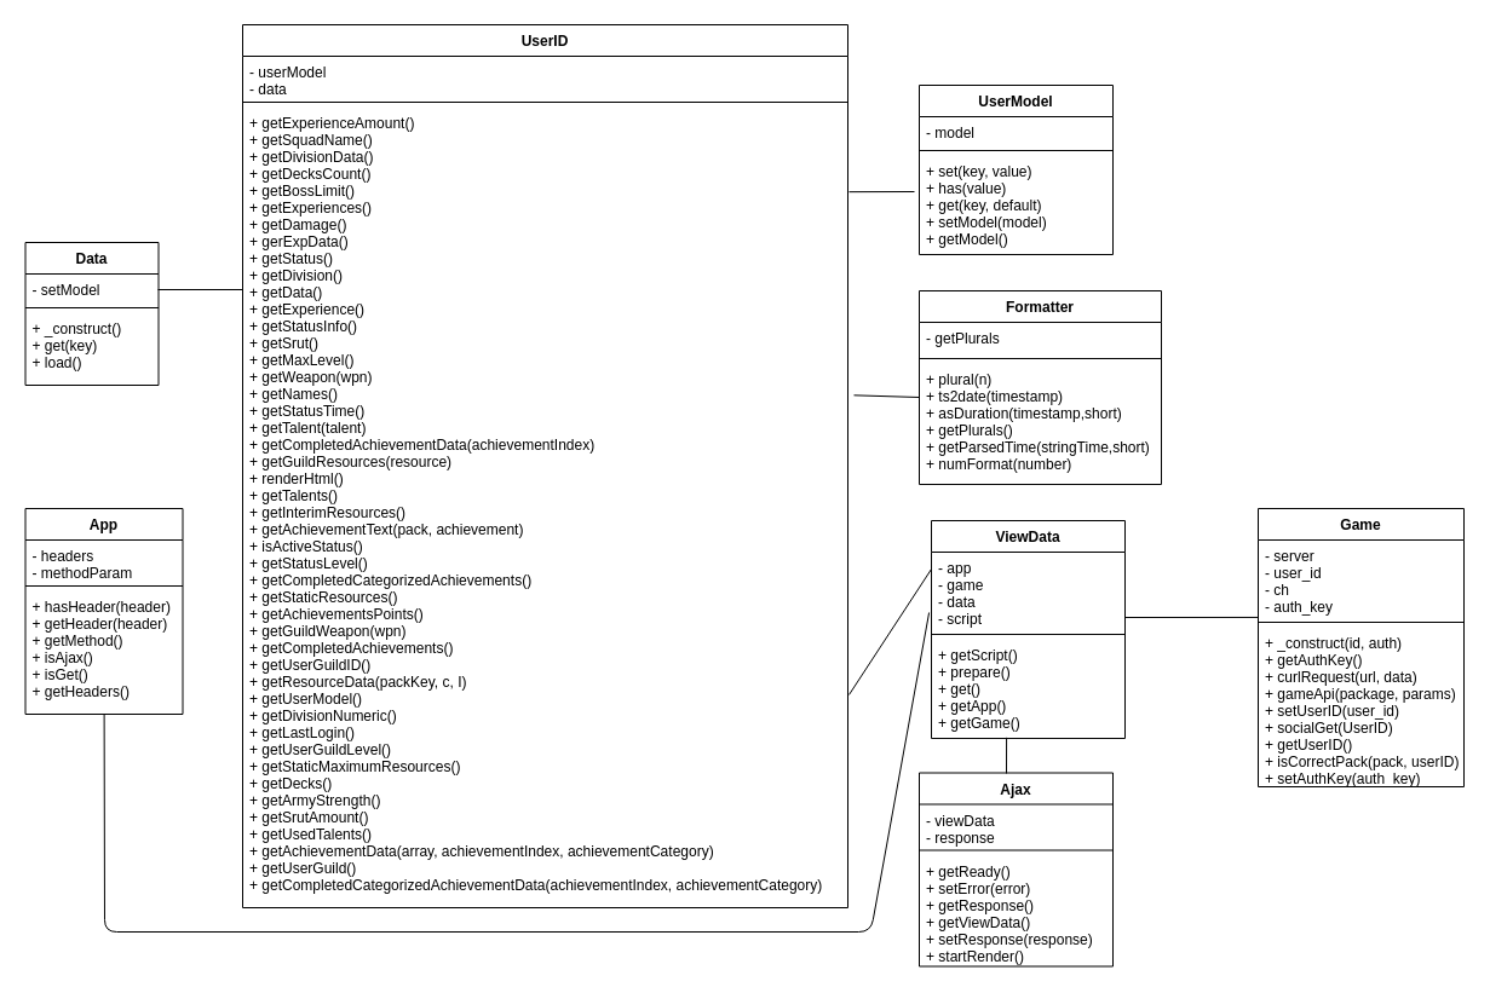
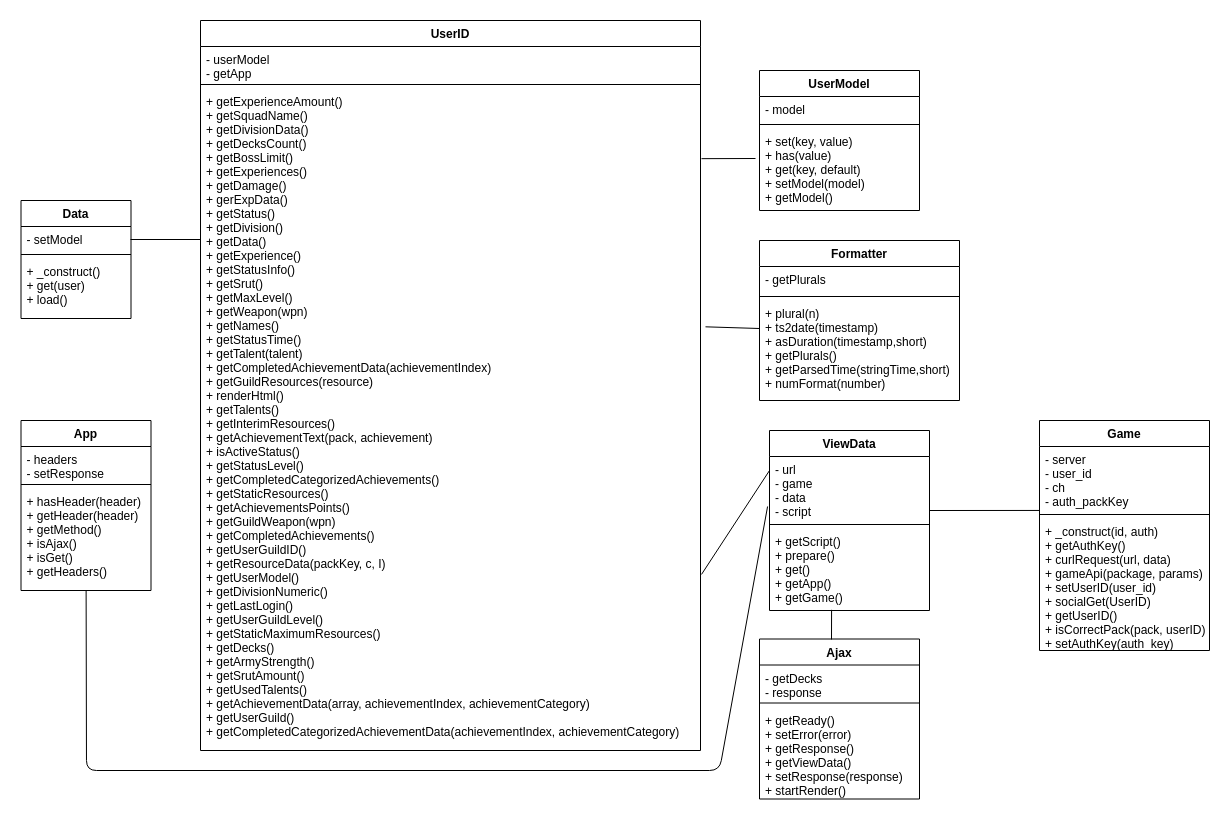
- <mxCell id="7" value="- userModel&#10;- data" style="text;strokeColor=none;fillColor=none;align=left;verticalAlign=top;spacingLeft=4;spacingRight=4;overflow=hidden;rotatable=0;points=[[0,0.5],[1,0.5]];portConstraint=eastwest;" vertex="1" parent="6"><mxGeometry y="26" width="500" height="34" as="geometry" /></mxCell>
+ <mxCell id="7" value="- userModel&#10;- getApp" style="text;strokeColor=none;fillColor=none;align=left;verticalAlign=top;spacingLeft=4;spacingRight=4;overflow=hidden;rotatable=0;points=[[0,0.5],[1,0.5]];portConstraint=eastwest;" vertex="1" parent="6"><mxGeometry y="26" width="500" height="34" as="geometry" /></mxCell>
- <mxCell id="13" value="+ _construct()&#10;+ get(key)&#10;+ load()" style="text;strokeColor=none;fillColor=none;align=left;verticalAlign=top;spacingLeft=4;spacingRight=4;overflow=hidden;rotatable=0;points=[[0,0.5],[1,0.5]];portConstraint=eastwest;" vertex="1" parent="10"><mxGeometry y="58" width="110" height="60" as="geometry" /></mxCell>
+ <mxCell id="13" value="+ _construct()&#10;+ get(user)&#10;+ load()" style="text;strokeColor=none;fillColor=none;align=left;verticalAlign=top;spacingLeft=4;spacingRight=4;overflow=hidden;rotatable=0;points=[[0,0.5],[1,0.5]];portConstraint=eastwest;" vertex="1" parent="10"><mxGeometry y="58" width="110" height="60" as="geometry" /></mxCell>
- <mxCell id="19" value="- headers&#10;- methodParam" style="text;strokeColor=none;fillColor=none;align=left;verticalAlign=top;spacingLeft=4;spacingRight=4;overflow=hidden;rotatable=0;points=[[0,0.5],[1,0.5]];portConstraint=eastwest;" vertex="1" parent="18"><mxGeometry y="26" width="130" height="34" as="geometry" /></mxCell>
+ <mxCell id="19" value="- headers&#10;- setResponse" style="text;strokeColor=none;fillColor=none;align=left;verticalAlign=top;spacingLeft=4;spacingRight=4;overflow=hidden;rotatable=0;points=[[0,0.5],[1,0.5]];portConstraint=eastwest;" vertex="1" parent="18"><mxGeometry y="26" width="130" height="34" as="geometry" /></mxCell>
- <mxCell id="15" value="- server&#10;- user_id&#10;- ch&#10;- auth_key" style="text;strokeColor=none;fillColor=none;align=left;verticalAlign=top;spacingLeft=4;spacingRight=4;overflow=hidden;rotatable=0;points=[[0,0.5],[1,0.5]];portConstraint=eastwest;" vertex="1" parent="14"><mxGeometry y="26" width="170" height="64" as="geometry" /></mxCell>
+ <mxCell id="15" value="- server&#10;- user_id&#10;- ch&#10;- auth_packKey" style="text;strokeColor=none;fillColor=none;align=left;verticalAlign=top;spacingLeft=4;spacingRight=4;overflow=hidden;rotatable=0;points=[[0,0.5],[1,0.5]];portConstraint=eastwest;" vertex="1" parent="14"><mxGeometry y="26" width="170" height="64" as="geometry" /></mxCell>
- <mxCell id="23" value="- app&#10;- game&#10;- data&#10;- script" style="text;strokeColor=none;fillColor=none;align=left;verticalAlign=top;spacingLeft=4;spacingRight=4;overflow=hidden;rotatable=0;points=[[0,0.5],[1,0.5]];portConstraint=eastwest;" vertex="1" parent="22"><mxGeometry y="26" width="160" height="64" as="geometry" /></mxCell>
+ <mxCell id="23" value="- url&#10;- game&#10;- data&#10;- script" style="text;strokeColor=none;fillColor=none;align=left;verticalAlign=top;spacingLeft=4;spacingRight=4;overflow=hidden;rotatable=0;points=[[0,0.5],[1,0.5]];portConstraint=eastwest;" vertex="1" parent="22"><mxGeometry y="26" width="160" height="64" as="geometry" /></mxCell>
- <mxCell id="31" value="- viewData&#10;- response" style="text;strokeColor=none;fillColor=none;align=left;verticalAlign=top;spacingLeft=4;spacingRight=4;overflow=hidden;rotatable=0;points=[[0,0.5],[1,0.5]];portConstraint=eastwest;" vertex="1" parent="30"><mxGeometry y="26" width="160" height="34" as="geometry" /></mxCell>
+ <mxCell id="31" value="- getDecks&#10;- response" style="text;strokeColor=none;fillColor=none;align=left;verticalAlign=top;spacingLeft=4;spacingRight=4;overflow=hidden;rotatable=0;points=[[0,0.5],[1,0.5]];portConstraint=eastwest;" vertex="1" parent="30"><mxGeometry y="26" width="160" height="34" as="geometry" /></mxCell>
